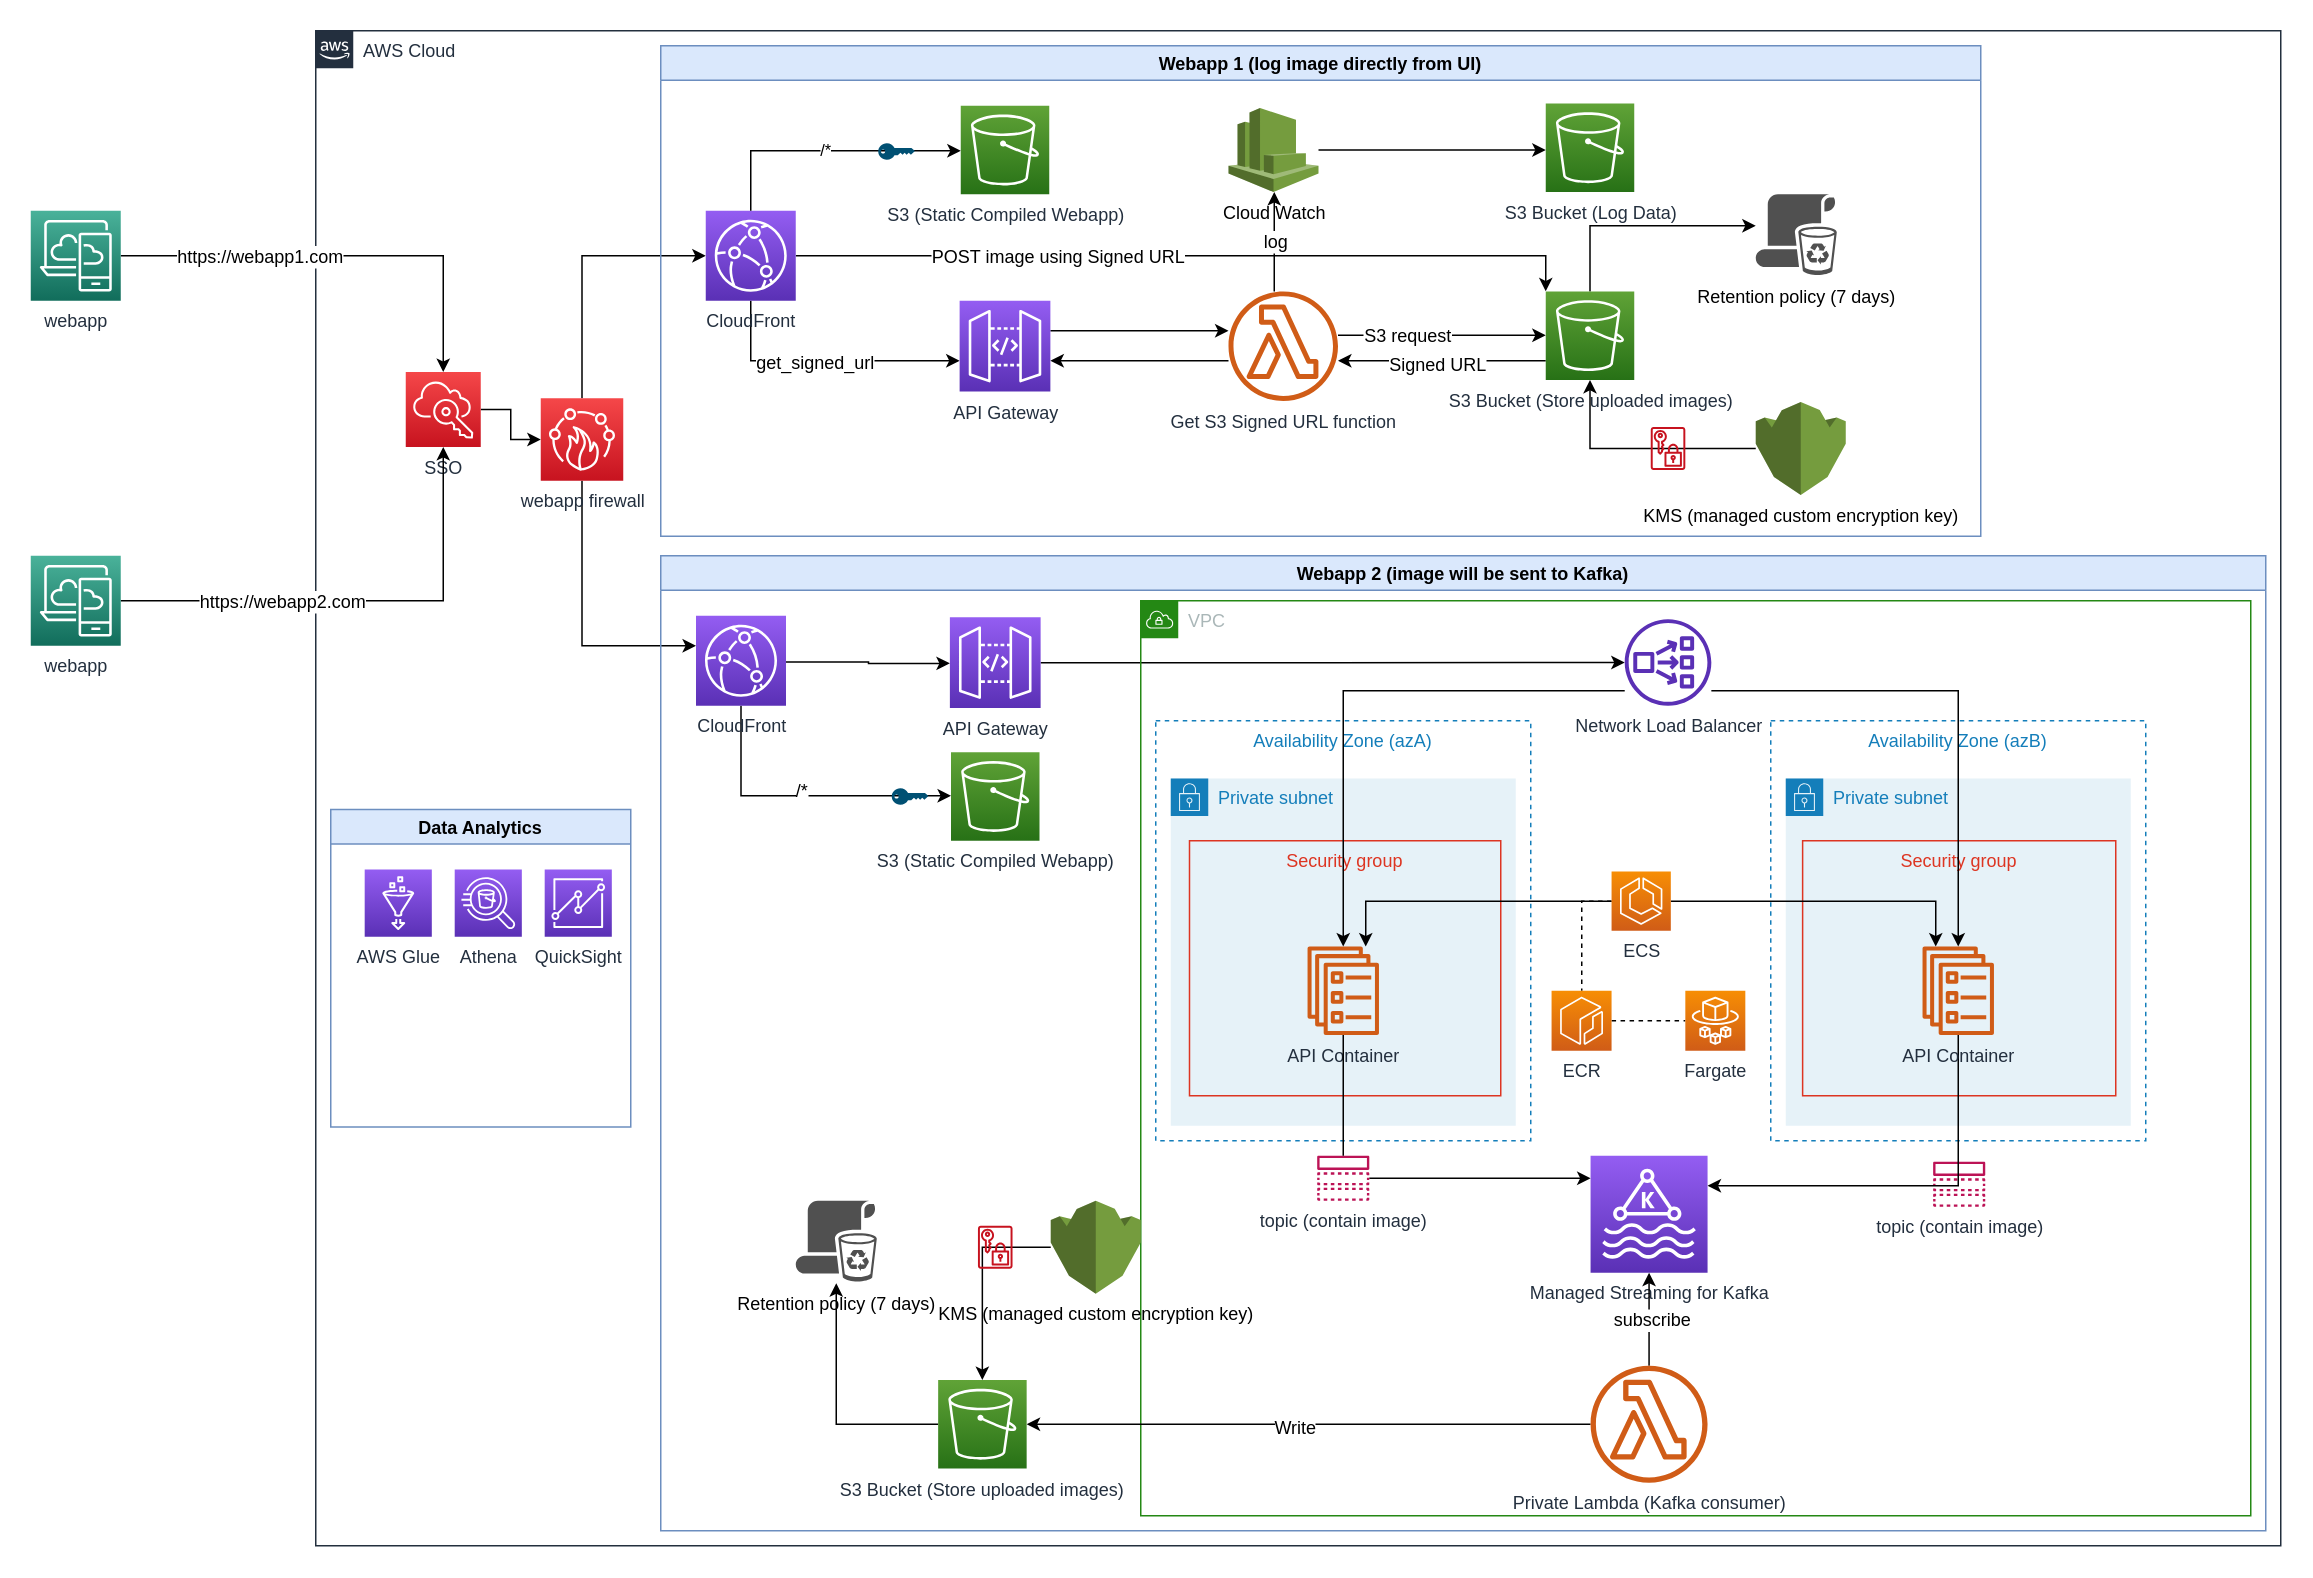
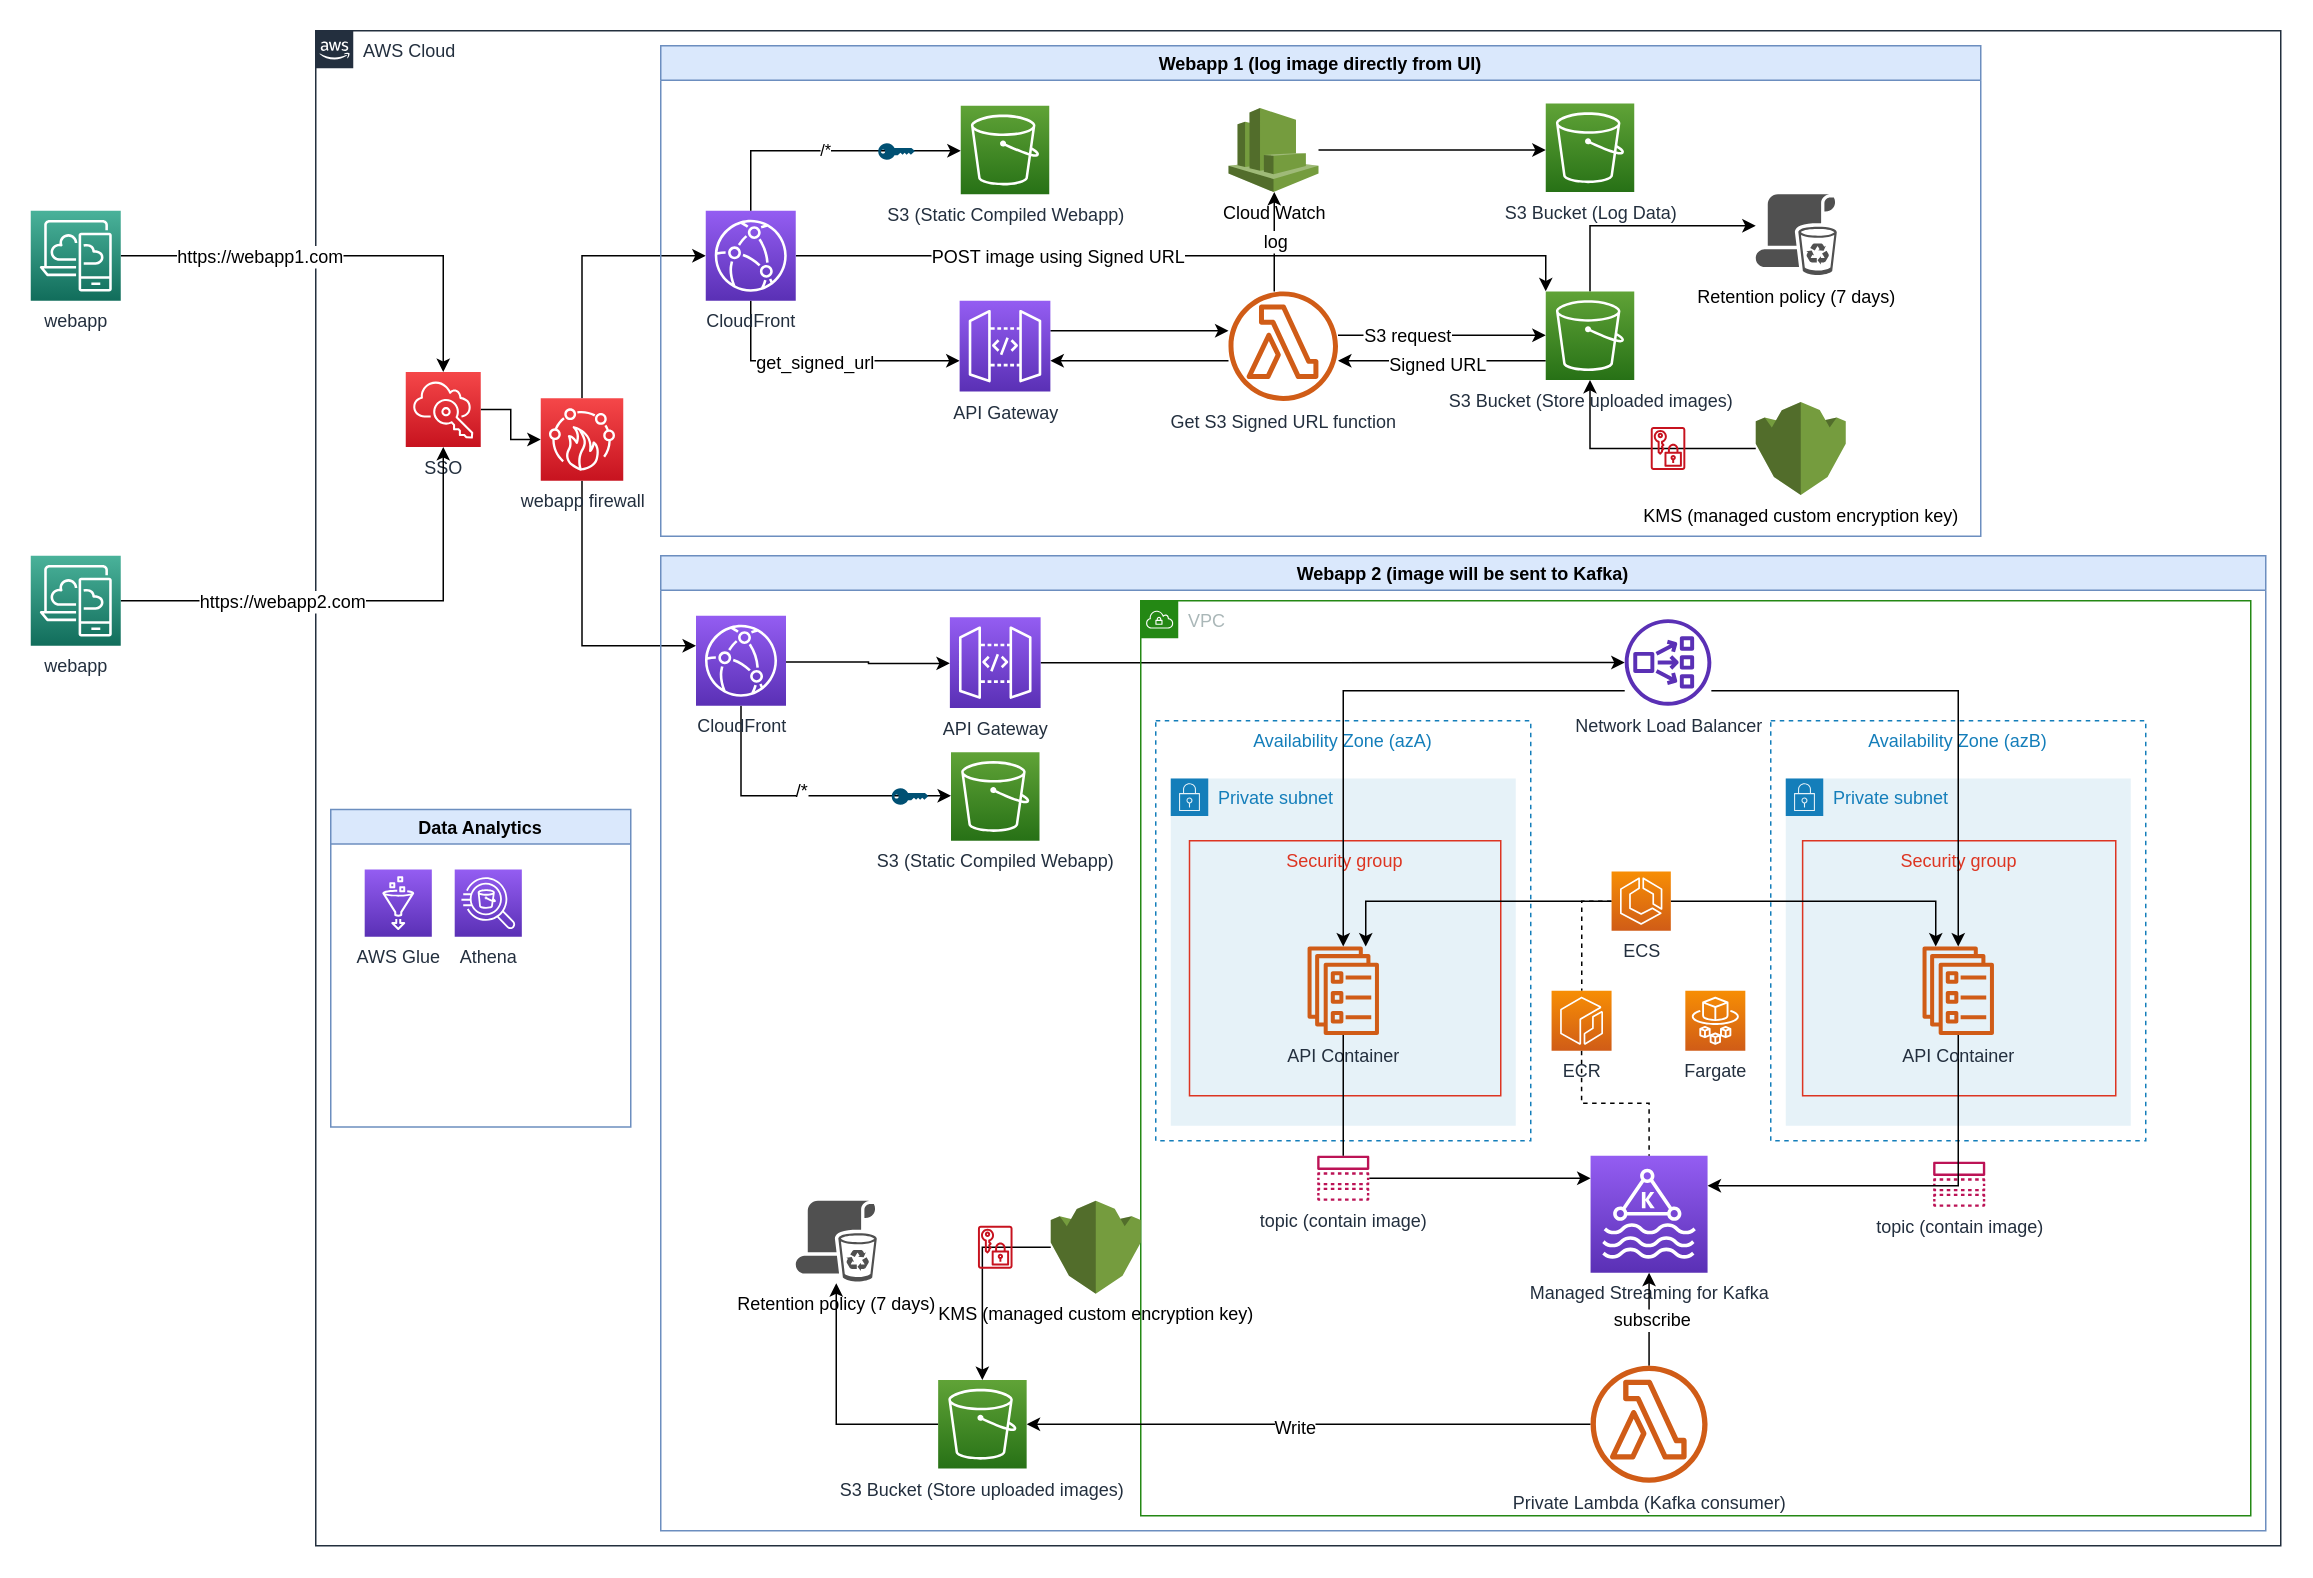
- <mxCell id="93" value="QuickSight" style="outlineConnect=0;fontColor=#232F3E;gradientColor=#945DF2;gradientDirection=north;fillColor=#5A30B5;strokeColor=#ffffff;dashed=0;verticalLabelPosition=bottom;verticalAlign=top;align=center;html=1;fontSize=12;fontStyle=0;aspect=fixed;shape=mxgraph.aws4.resourceIcon;resIcon=mxgraph.aws4.quicksight;labelBackgroundColor=none;" vertex="1" parent="90"><mxGeometry x="142.63" y="40" width="44.75" height="44.75" as="geometry" /></mxCell>
- <mxCell id="72" style="edgeStyle=orthogonalEdgeStyle;rounded=0;orthogonalLoop=1;jettySize=auto;html=1;endArrow=none;endFill=0;dashed=1;" edge="1" parent="1" source="73" target="74"><mxGeometry relative="1" as="geometry" /></mxCell>
+ <mxCell id="72" style="edgeStyle=orthogonalEdgeStyle;rounded=0;orthogonalLoop=1;jettySize=auto;html=1;endArrow=none;endFill=0;dashed=1;" edge="1" parent="1" source="73" target="56"><mxGeometry relative="1" as="geometry" /></mxCell>
